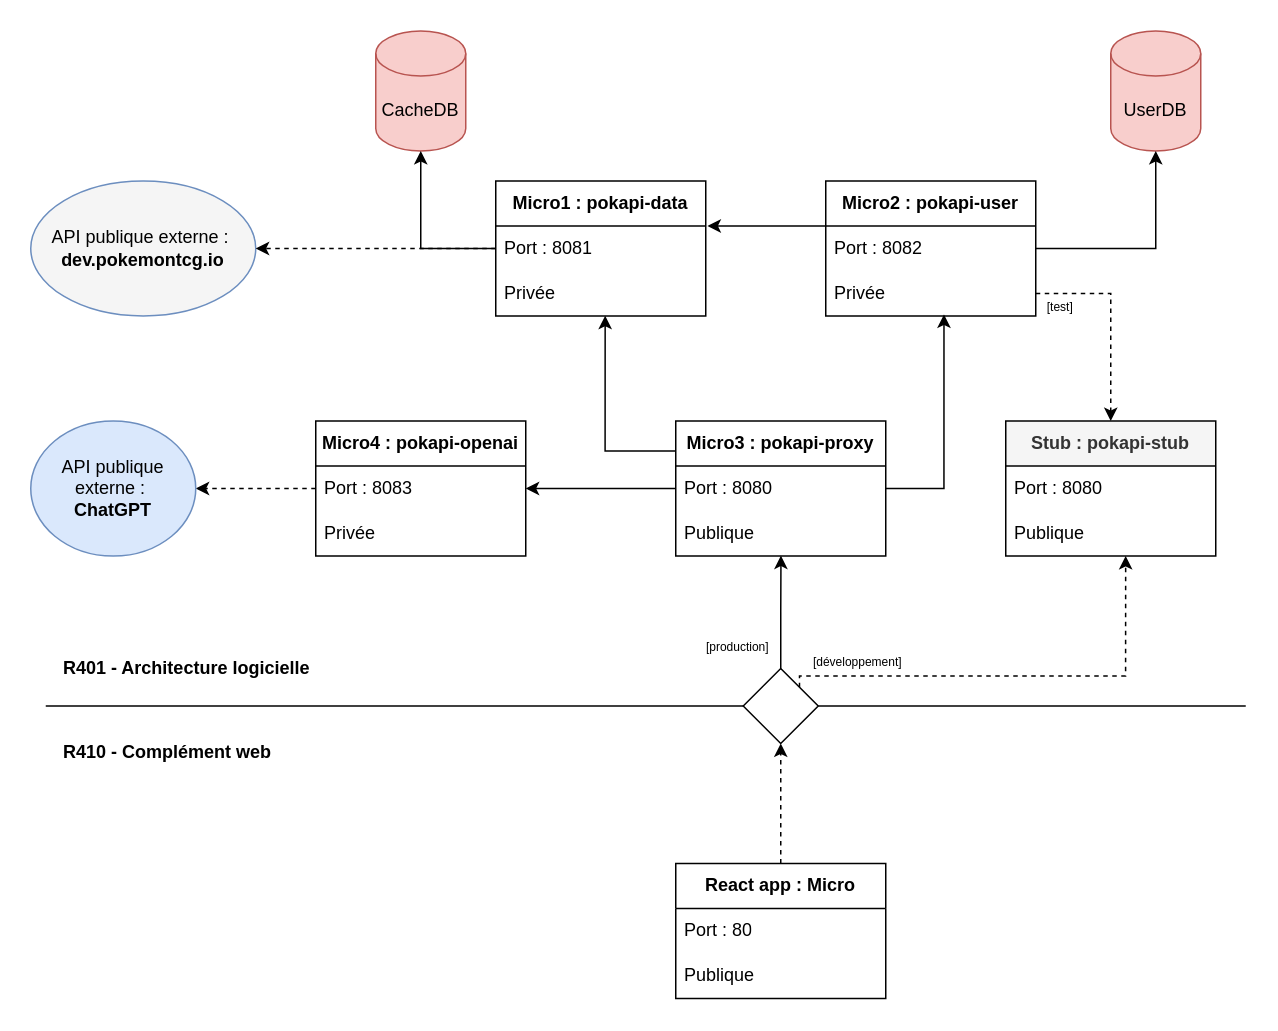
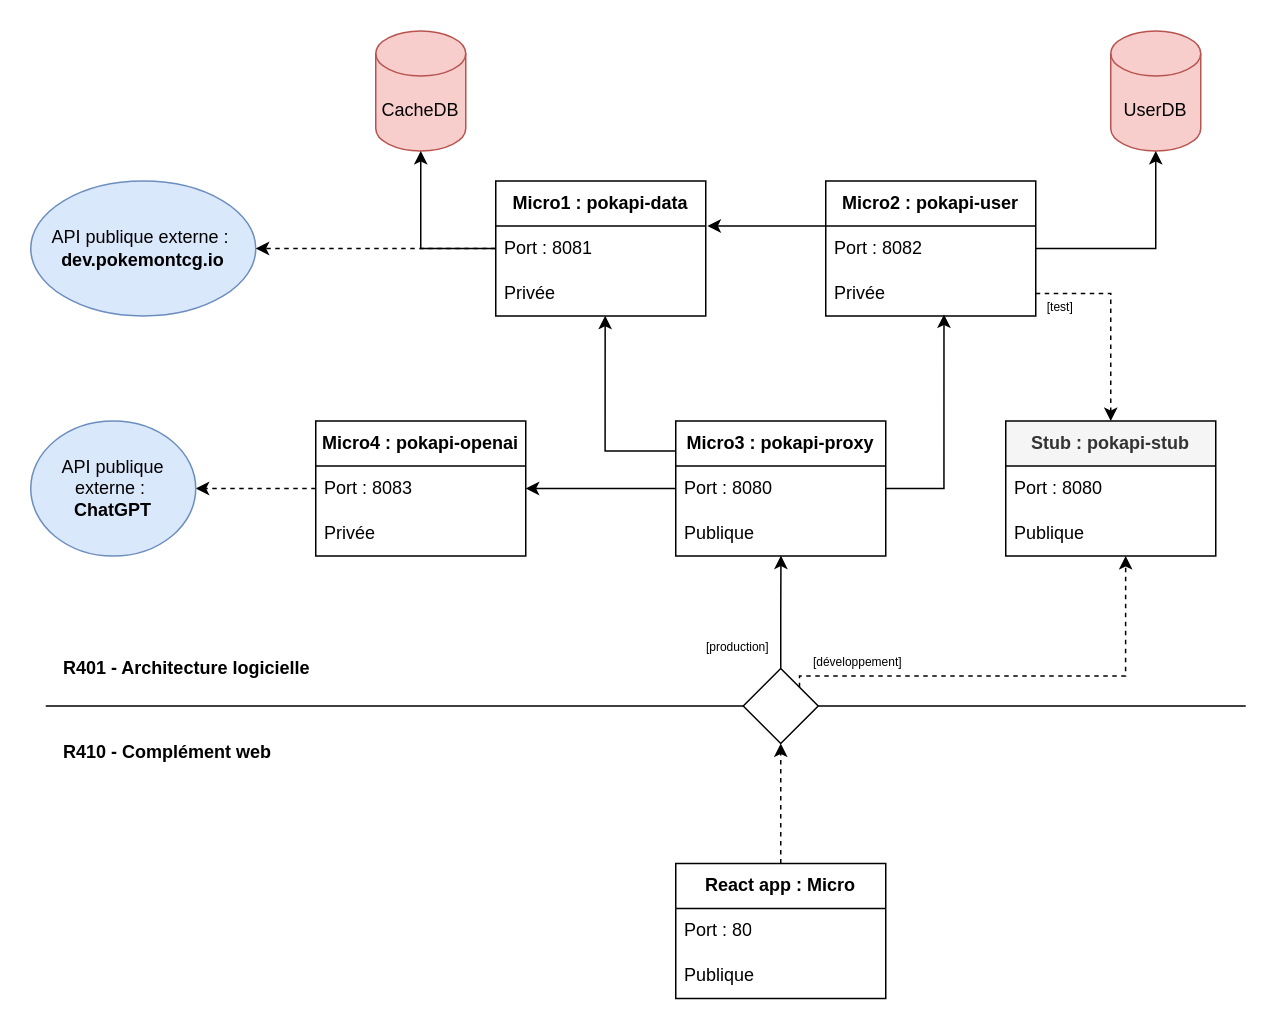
- <mxCell id="6" value="API publique externe :&amp;nbsp;&lt;br&gt;&lt;b&gt;dev.pokemontcg.io&lt;/b&gt;" style="ellipse;whiteSpace=wrap;html=1;fillColor=#f5f5f5;strokeColor=#6c8ebf;" parent="1" vertex="1"><mxGeometry x="20" y="120" width="150" height="90" as="geometry" /></mxCell>
+ <mxCell id="6" value="API publique externe :&amp;nbsp;&lt;br&gt;&lt;b&gt;dev.pokemontcg.io&lt;/b&gt;" style="ellipse;whiteSpace=wrap;html=1;fillColor=#dae8fc;strokeColor=#6c8ebf;" parent="1" vertex="1"><mxGeometry x="20" y="120" width="150" height="90" as="geometry" /></mxCell>
